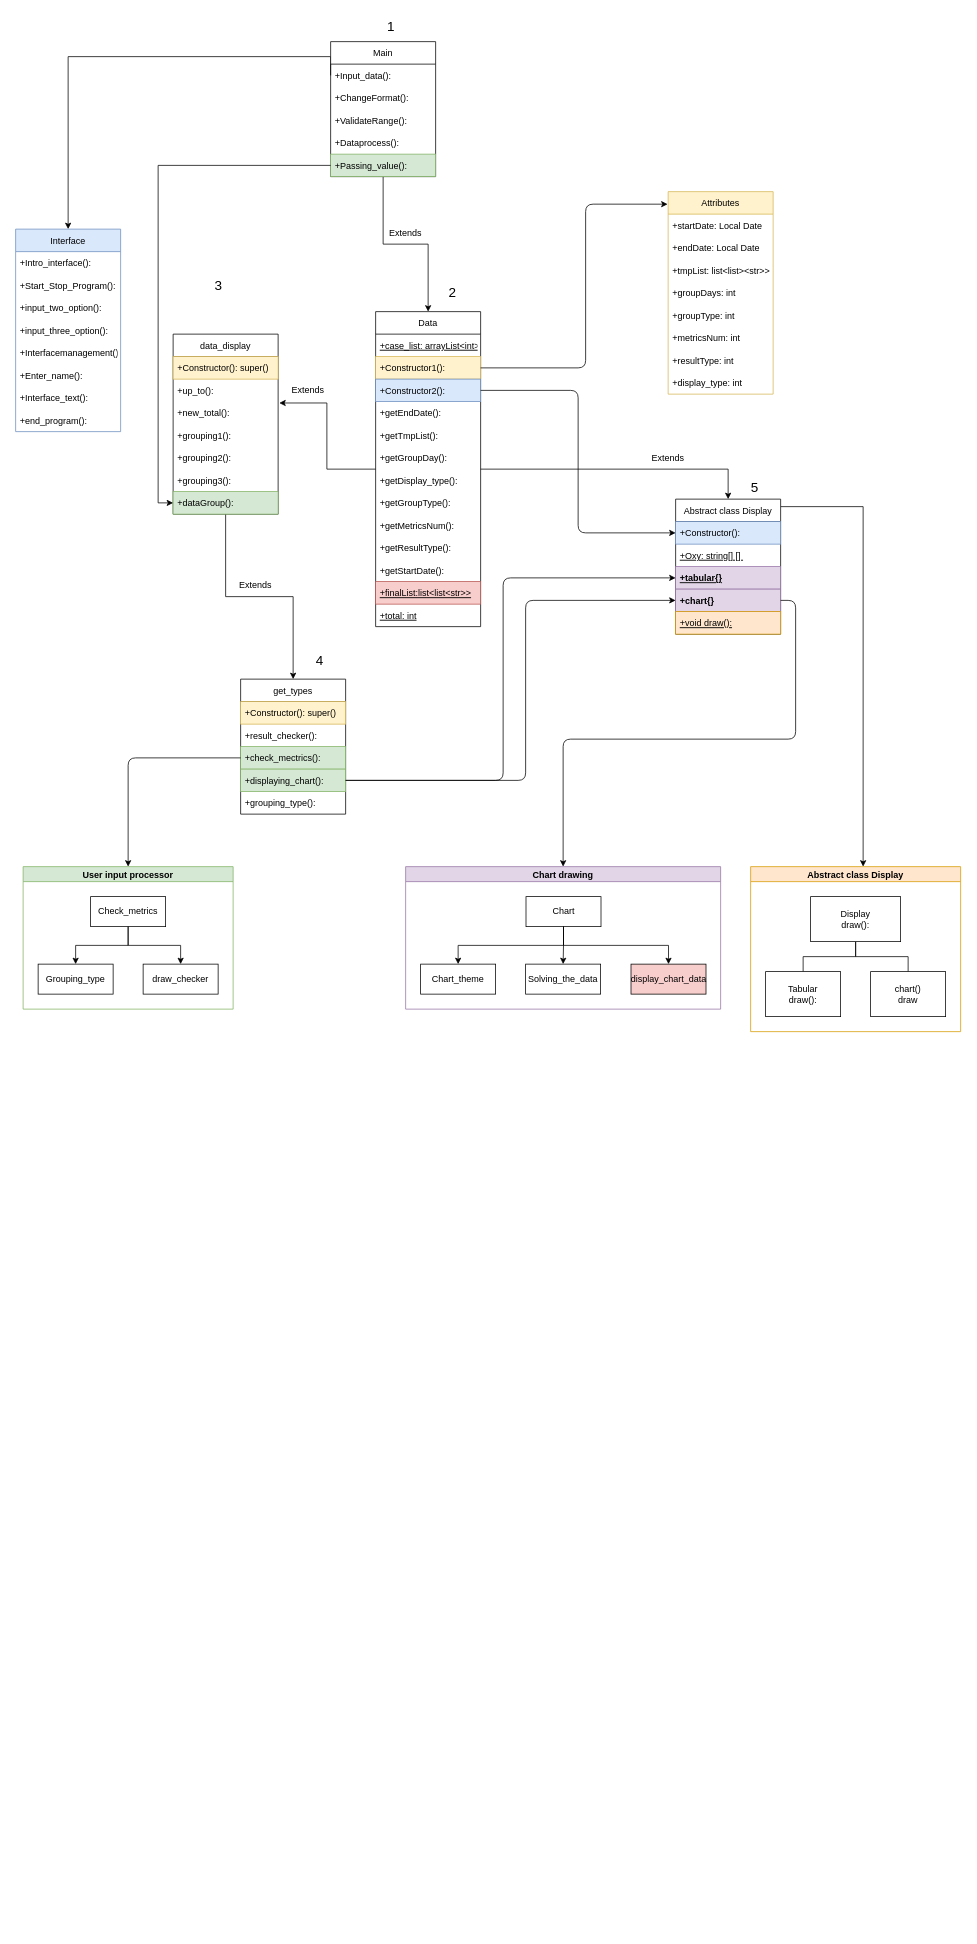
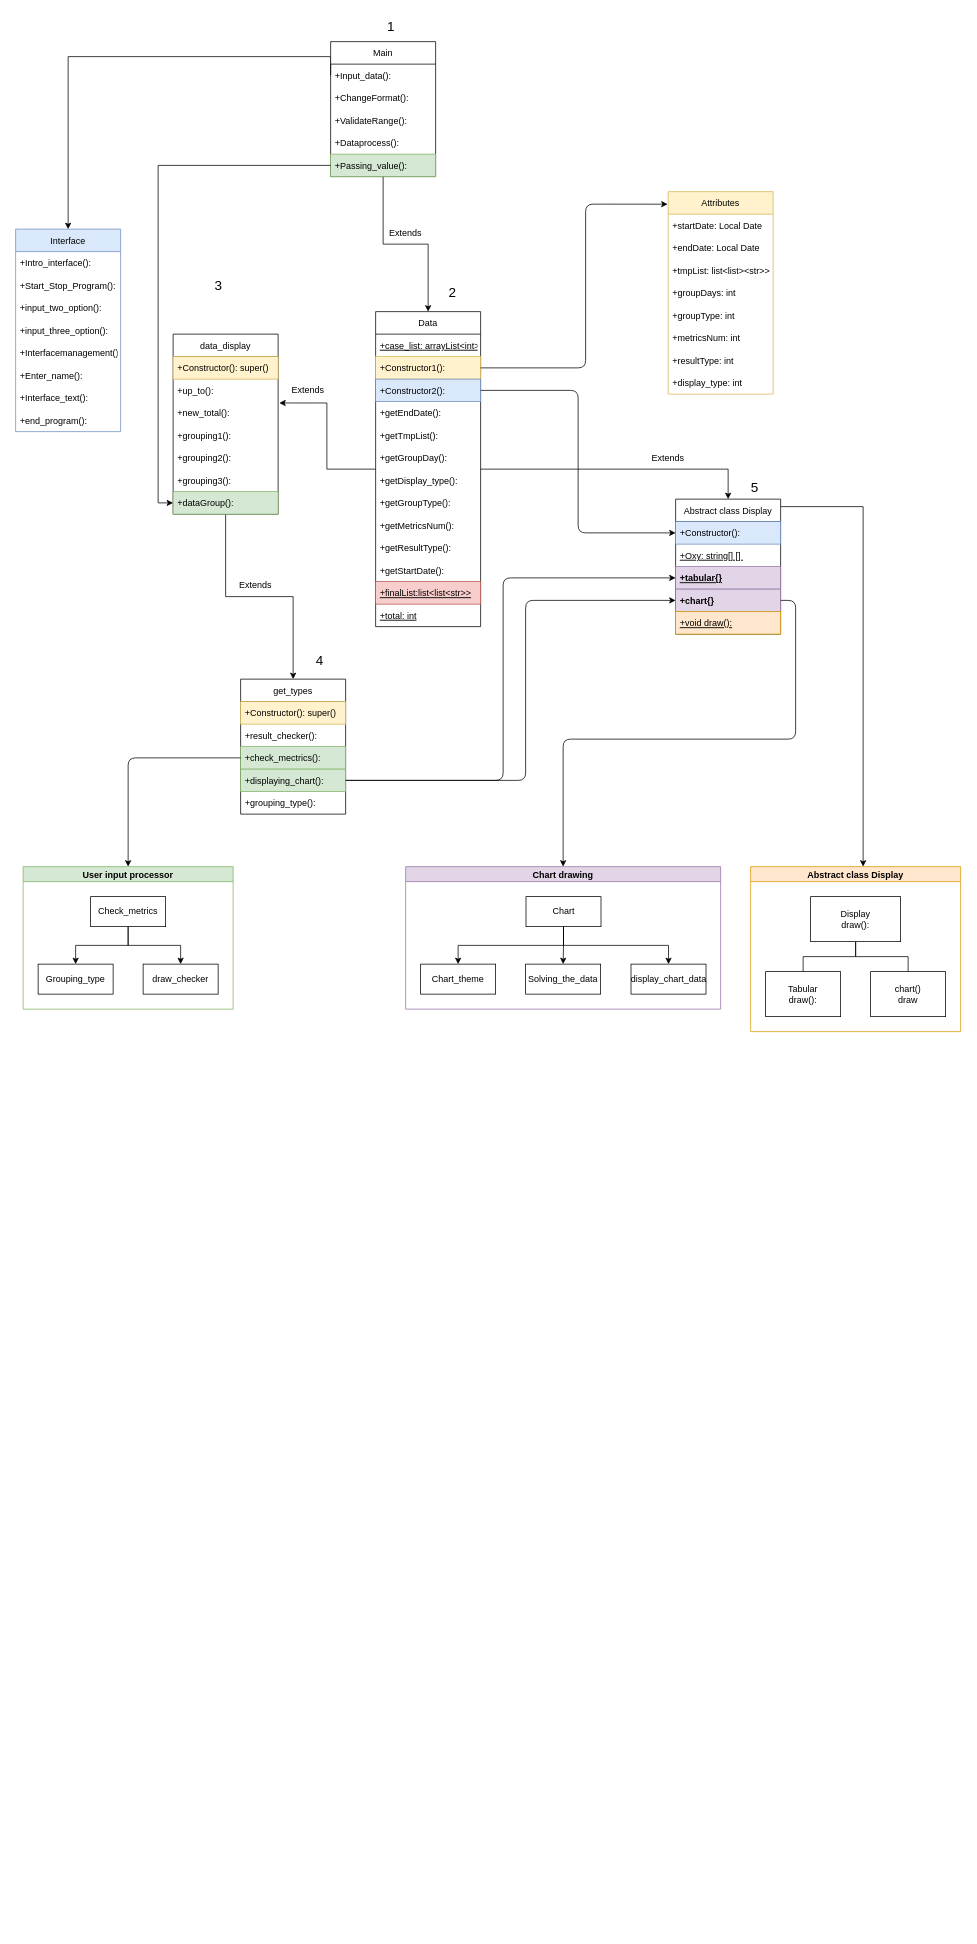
- <mxCell id="76" value="display_chart_data" style="whiteSpace=wrap;html=1;rounded=0;labelBackgroundColor=none;labelBorderColor=none;strokeColor=default;fillColor=#f8cecc;" parent="70" vertex="1"><mxGeometry x="300.5" y="130" width="100" height="40" as="geometry" /></mxCell>
+ <mxCell id="76" value="display_chart_data" style="whiteSpace=wrap;html=1;rounded=0;labelBackgroundColor=none;labelBorderColor=none;strokeColor=default;" parent="70" vertex="1"><mxGeometry x="300.5" y="130" width="100" height="40" as="geometry" /></mxCell>
